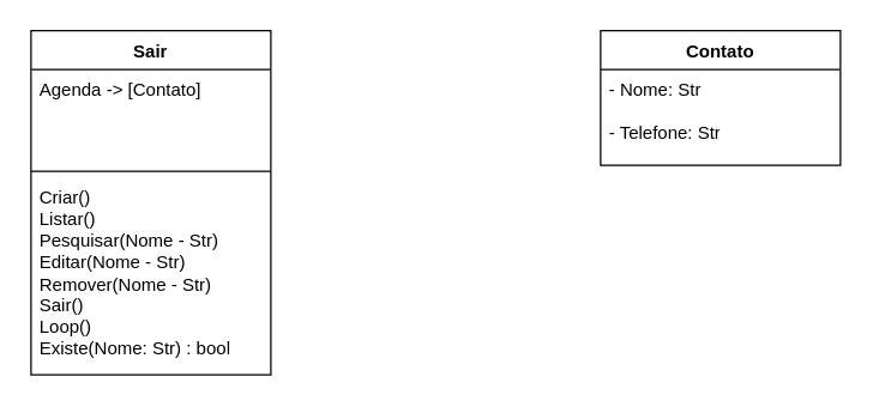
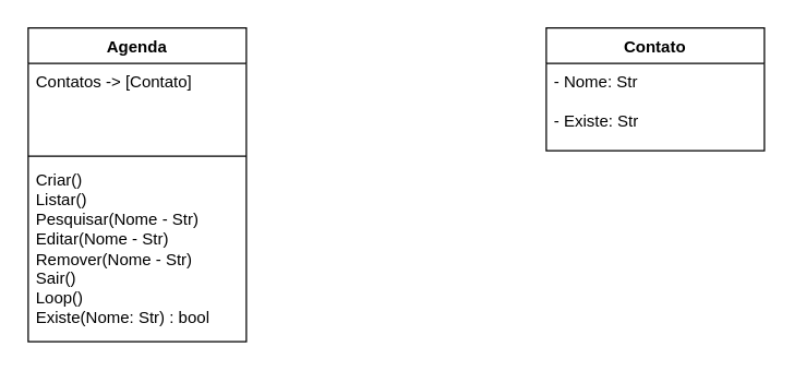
- <mxCell id="4" value="Sair" style="swimlane;fontStyle=1;align=center;verticalAlign=top;childLayout=stackLayout;horizontal=1;startSize=26;horizontalStack=0;resizeParent=1;resizeParentMax=0;resizeLast=0;collapsible=1;marginBottom=0;whiteSpace=wrap;html=1;" vertex="1" parent="1"><mxGeometry x="20" y="20" width="160" height="230" as="geometry" /></mxCell>
+ <mxCell id="4" value="Agenda" style="swimlane;fontStyle=1;align=center;verticalAlign=top;childLayout=stackLayout;horizontal=1;startSize=26;horizontalStack=0;resizeParent=1;resizeParentMax=0;resizeLast=0;collapsible=1;marginBottom=0;whiteSpace=wrap;html=1;" vertex="1" parent="1"><mxGeometry x="20" y="20" width="160" height="230" as="geometry" /></mxCell>
- <mxCell id="5" value="Agenda -&amp;gt; [Contato]" style="text;strokeColor=none;fillColor=none;align=left;verticalAlign=top;spacingLeft=4;spacingRight=4;overflow=hidden;rotatable=0;points=[[0,0.5],[1,0.5]];portConstraint=eastwest;whiteSpace=wrap;html=1;" vertex="1" parent="4"><mxGeometry y="26" width="160" height="64" as="geometry" /></mxCell>
+ <mxCell id="5" value="Contatos -&amp;gt; [Contato]" style="text;strokeColor=none;fillColor=none;align=left;verticalAlign=top;spacingLeft=4;spacingRight=4;overflow=hidden;rotatable=0;points=[[0,0.5],[1,0.5]];portConstraint=eastwest;whiteSpace=wrap;html=1;" vertex="1" parent="4"><mxGeometry y="26" width="160" height="64" as="geometry" /></mxCell>
- <mxCell id="3" value="&lt;div&gt;- Nome: Str &lt;br&gt;&lt;/div&gt;&lt;div&gt;&lt;br&gt;&lt;/div&gt;- Telefone: Str" style="text;strokeColor=none;fillColor=none;align=left;verticalAlign=top;spacingLeft=4;spacingRight=4;overflow=hidden;rotatable=0;points=[[0,0.5],[1,0.5]];portConstraint=eastwest;whiteSpace=wrap;html=1;" vertex="1" parent="2"><mxGeometry y="26" width="160" height="64" as="geometry" /></mxCell>
+ <mxCell id="3" value="&lt;div&gt;- Nome: Str &lt;br&gt;&lt;/div&gt;&lt;div&gt;&lt;br&gt;&lt;/div&gt;- Existe: Str" style="text;strokeColor=none;fillColor=none;align=left;verticalAlign=top;spacingLeft=4;spacingRight=4;overflow=hidden;rotatable=0;points=[[0,0.5],[1,0.5]];portConstraint=eastwest;whiteSpace=wrap;html=1;" vertex="1" parent="2"><mxGeometry y="26" width="160" height="64" as="geometry" /></mxCell>
